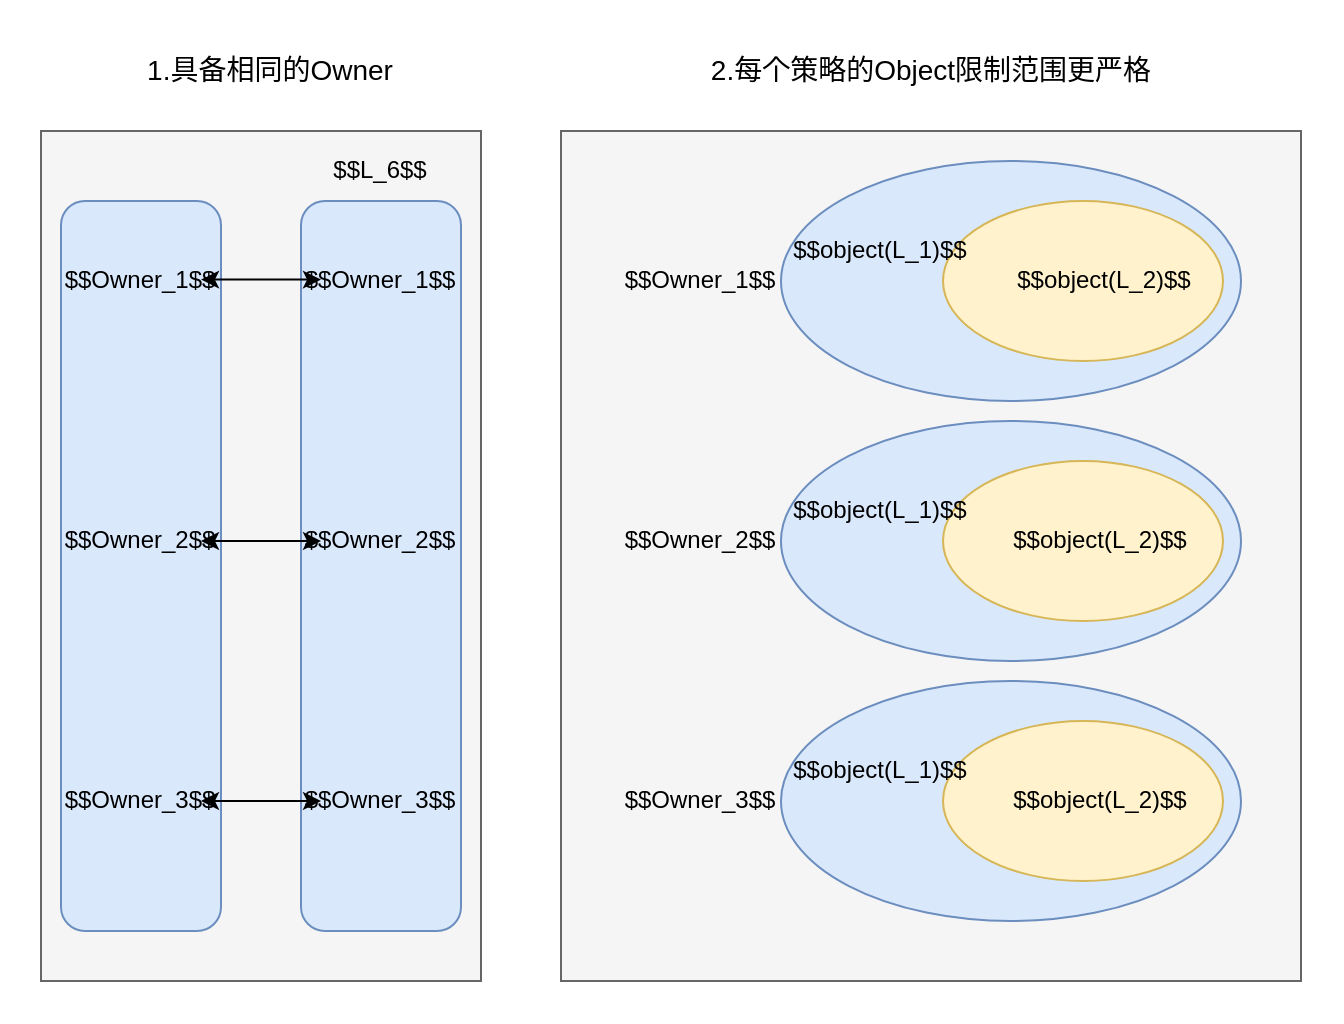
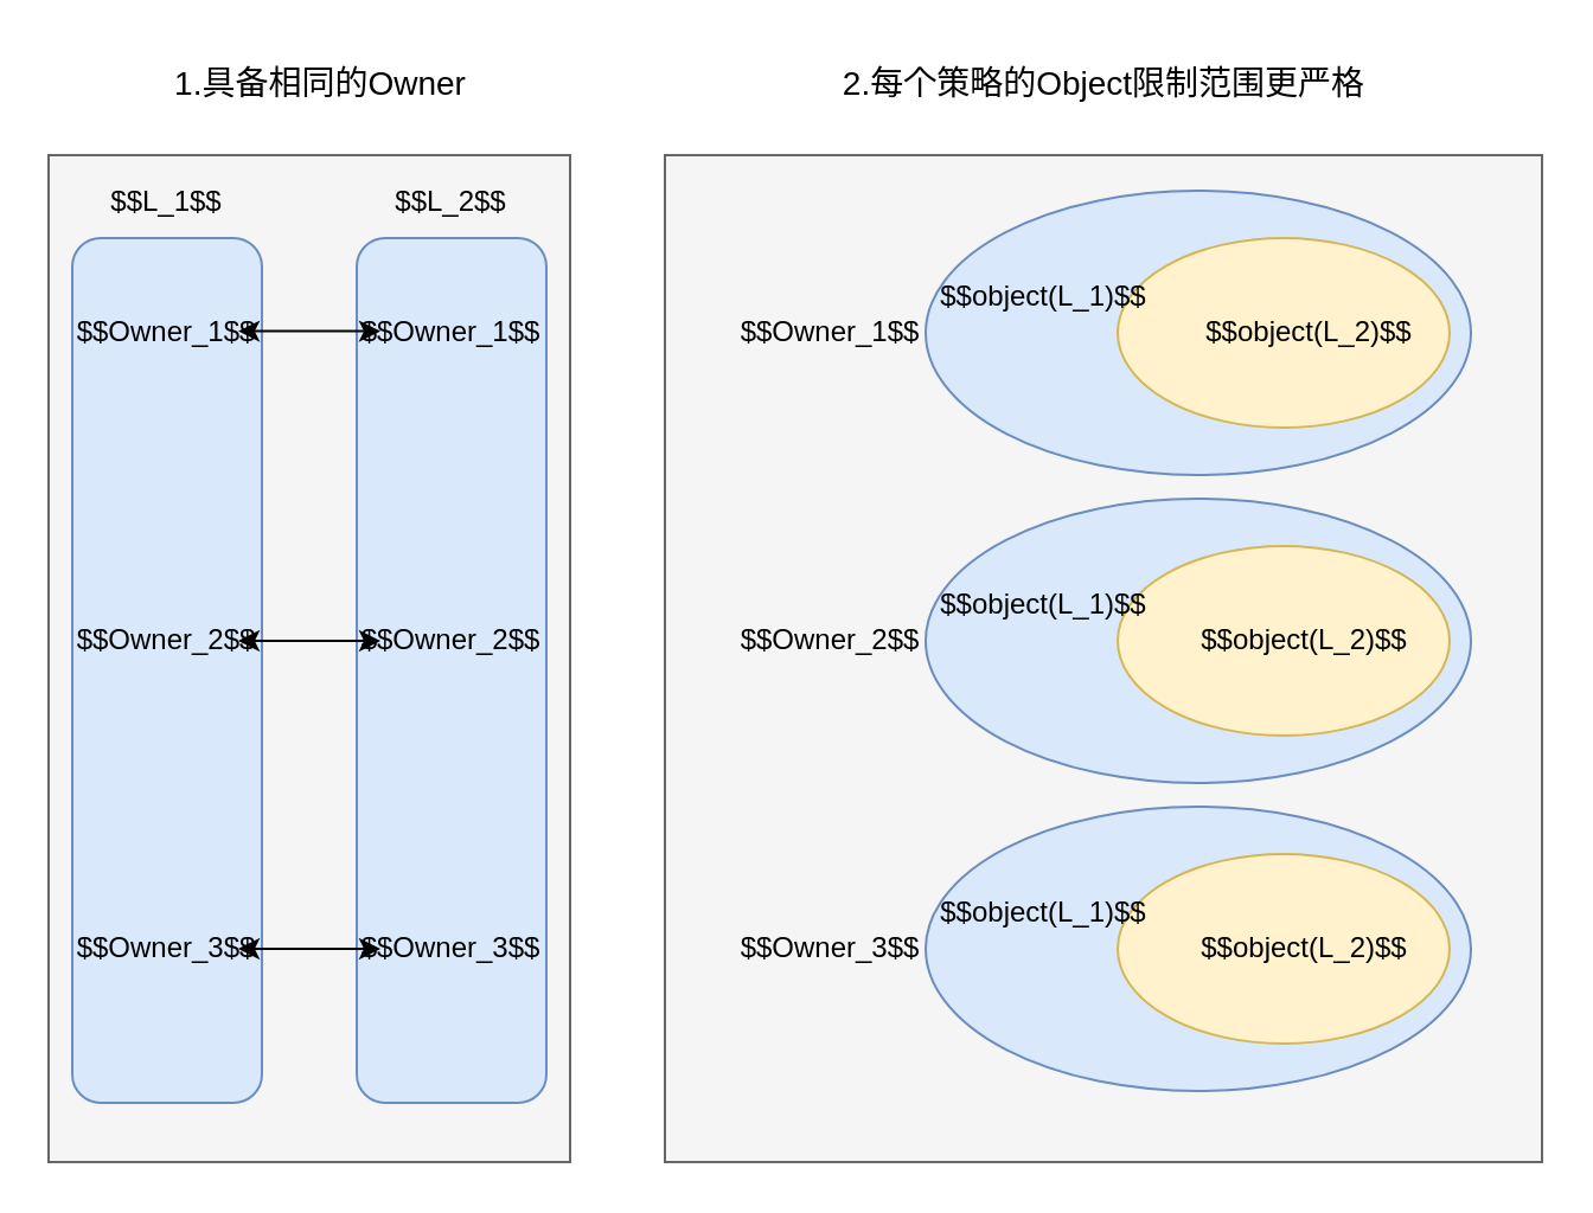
+ <mxCell id="30" value="$$L_1$$" style="text;html=1;strokeColor=none;fillColor=none;align=center;verticalAlign=middle;whiteSpace=wrap;rounded=0;" parent="1" vertex="1"><mxGeometry x="40" y="70" width="60" height="30" as="geometry" /></mxCell>
- <mxCell id="31" value="$$L_6$$" style="text;html=1;strokeColor=none;fillColor=none;align=center;verticalAlign=middle;whiteSpace=wrap;rounded=0;" parent="1" vertex="1"><mxGeometry x="160" y="70" width="60" height="30" as="geometry" /></mxCell>
+ <mxCell id="31" value="$$L_2$$" style="text;html=1;strokeColor=none;fillColor=none;align=center;verticalAlign=middle;whiteSpace=wrap;rounded=0;" parent="1" vertex="1"><mxGeometry x="160" y="70" width="60" height="30" as="geometry" /></mxCell>
